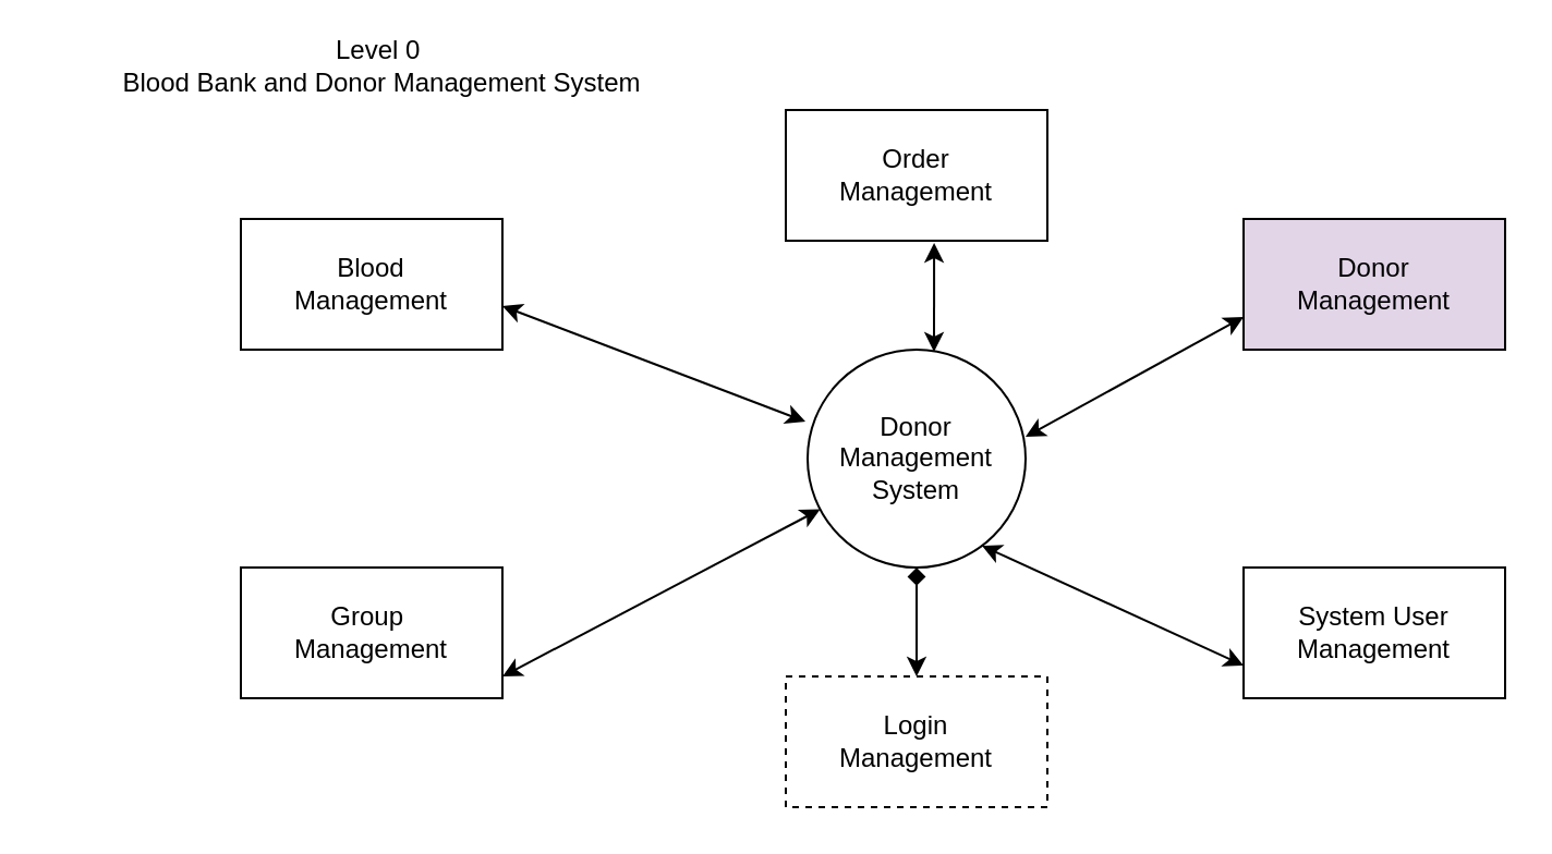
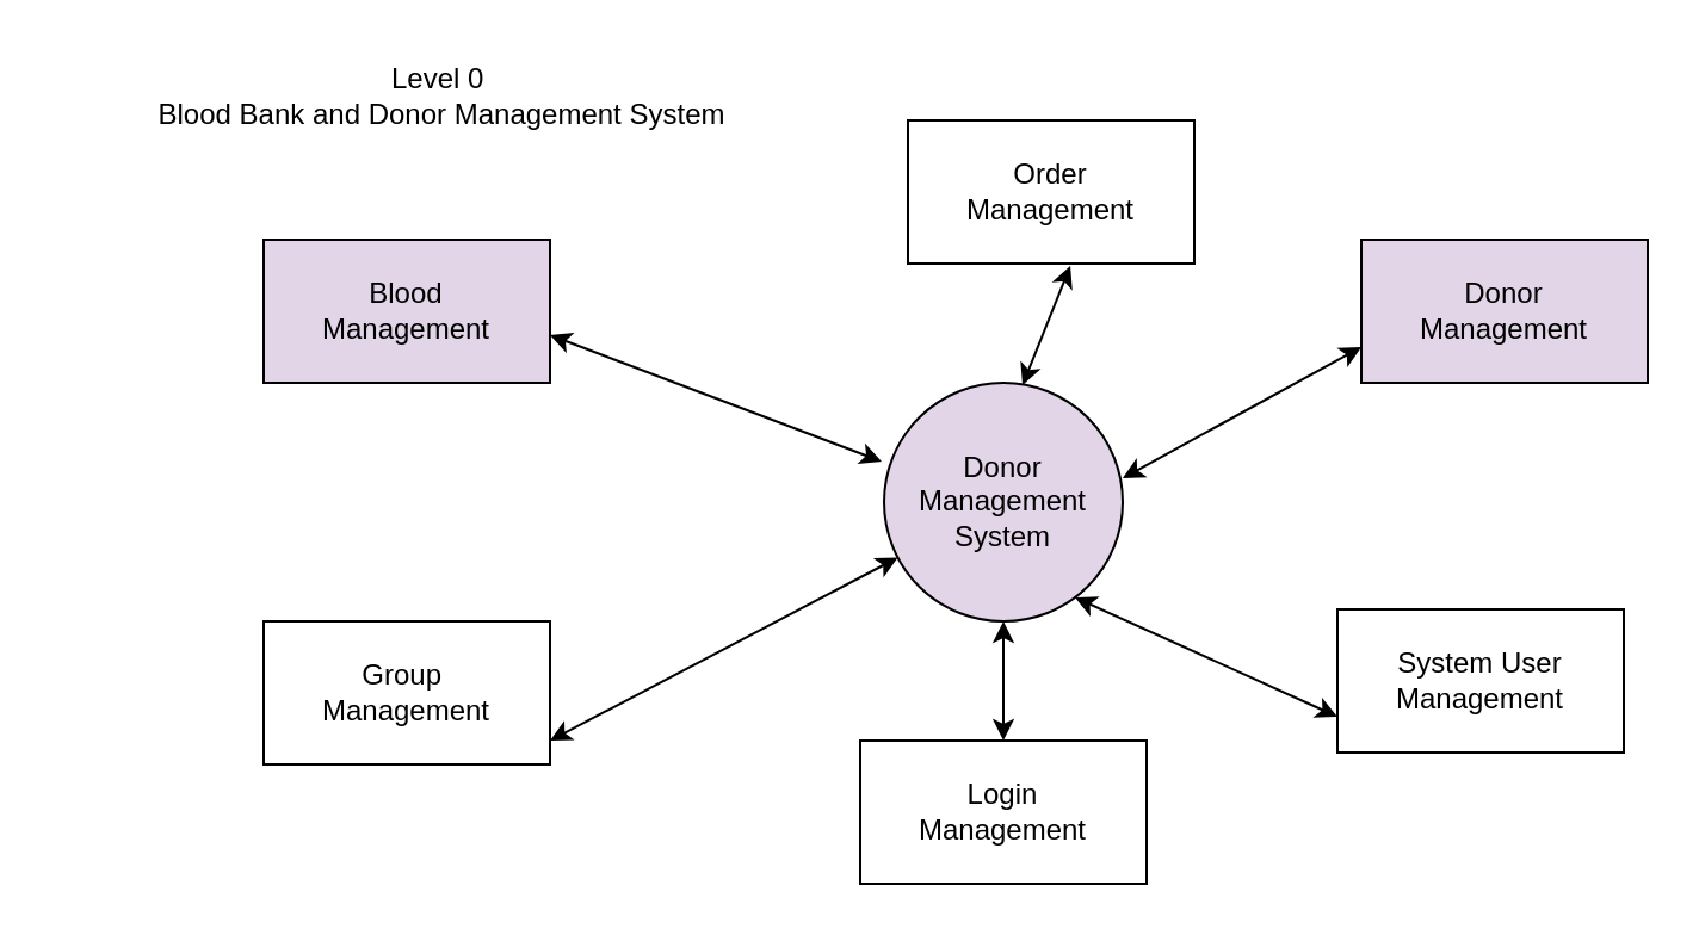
- <mxCell id="2" value="Level 0&amp;nbsp;&lt;br&gt;Blood Bank and Donor Management System" style="text;html=1;strokeColor=none;fillColor=none;align=center;verticalAlign=middle;whiteSpace=wrap;rounded=0;" parent="1" vertex="1"><mxGeometry x="20" y="20" width="310" height="20" as="geometry" /></mxCell>
+ <mxCell id="2" value="Level 0&amp;nbsp;&lt;br&gt;Blood Bank and Donor Management System" style="text;html=1;strokeColor=none;fillColor=none;align=center;verticalAlign=middle;whiteSpace=wrap;rounded=0;" parent="1" vertex="1"><mxGeometry x="30" y="30" width="310" height="20" as="geometry" /></mxCell>
- <mxCell id="4" value="Order&lt;br&gt;Management" style="rounded=0;whiteSpace=wrap;html=1;" parent="1" vertex="1"><mxGeometry x="360" y="50" width="120" height="60" as="geometry" /></mxCell>
+ <mxCell id="4" value="Order&lt;br&gt;Management" style="rounded=0;whiteSpace=wrap;html=1;" parent="1" vertex="1"><mxGeometry x="380" y="50" width="120" height="60" as="geometry" /></mxCell>
- <mxCell id="9" value="Blood&lt;br&gt;Management" style="rounded=0;whiteSpace=wrap;html=1;" parent="1" vertex="1"><mxGeometry x="110" y="100" width="120" height="60" as="geometry" /></mxCell>
+ <mxCell id="9" value="Blood&lt;br&gt;Management" style="rounded=0;whiteSpace=wrap;html=1;fillColor=#e1d5e7;" parent="1" vertex="1"><mxGeometry x="110" y="100" width="120" height="60" as="geometry" /></mxCell>
- <mxCell id="3" value="Donor&lt;br&gt;Management&lt;br&gt;System" style="ellipse;whiteSpace=wrap;html=1;aspect=fixed;" parent="1" vertex="1"><mxGeometry x="370" y="160" width="100" height="100" as="geometry" /></mxCell>
+ <mxCell id="3" value="Donor&lt;br&gt;Management&lt;br&gt;System" style="ellipse;whiteSpace=wrap;html=1;aspect=fixed;fillColor=#e1d5e7;" parent="1" vertex="1"><mxGeometry x="370" y="160" width="100" height="100" as="geometry" /></mxCell>
- <mxCell id="13" value="" style="endArrow=diamond;startArrow=classic;html=1;exitX=0.5;exitY=0;exitDx=0;exitDy=0;" parent="1" source="7" target="3" edge="1"><mxGeometry width="50" height="50" relative="1" as="geometry"><mxPoint x="410" y="310" as="sourcePoint" /><mxPoint x="460" y="260" as="targetPoint" /></mxGeometry></mxCell>
+ <mxCell id="13" value="" style="endArrow=classic;startArrow=classic;html=1;exitX=0.5;exitY=0;exitDx=0;exitDy=0;" parent="1" source="7" target="3" edge="1"><mxGeometry width="50" height="50" relative="1" as="geometry"><mxPoint x="410" y="310" as="sourcePoint" /><mxPoint x="460" y="260" as="targetPoint" /></mxGeometry></mxCell>
- <mxCell id="6" value="System User&lt;br&gt;Management" style="rounded=0;whiteSpace=wrap;html=1;" parent="1" vertex="1"><mxGeometry x="570" y="260" width="120" height="60" as="geometry" /></mxCell>
+ <mxCell id="6" value="System User&lt;br&gt;Management" style="rounded=0;whiteSpace=wrap;html=1;" parent="1" vertex="1"><mxGeometry x="560" y="255" width="120" height="60" as="geometry" /></mxCell>
- <mxCell id="7" value="Login&lt;br&gt;Management" style="rounded=0;whiteSpace=wrap;html=1;dashed=1;" parent="1" vertex="1"><mxGeometry x="360" y="310" width="120" height="60" as="geometry" /></mxCell>
+ <mxCell id="7" value="Login&lt;br&gt;Management" style="rounded=0;whiteSpace=wrap;html=1;" parent="1" vertex="1"><mxGeometry x="360" y="310" width="120" height="60" as="geometry" /></mxCell>
